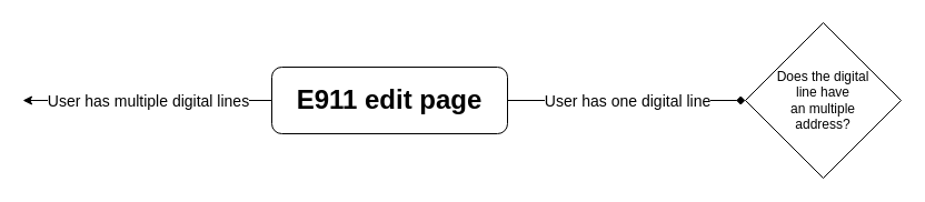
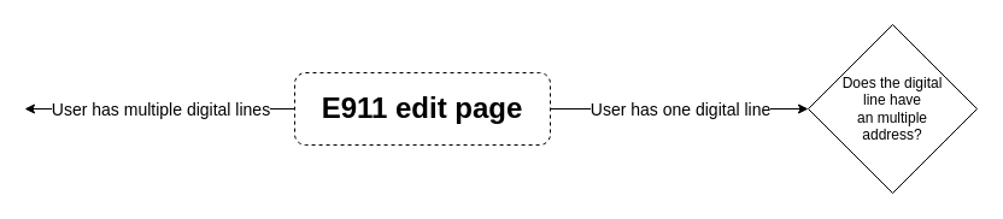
- <mxCell id="2" value="&lt;b&gt;&lt;font style=&quot;font-size: 24px&quot;&gt;E911 edit page&lt;/font&gt;&lt;/b&gt;" style="rounded=1;whiteSpace=wrap;html=1;" vertex="1" parent="1"><mxGeometry x="244" y="60" width="212" height="60" as="geometry" /></mxCell>
+ <mxCell id="2" value="&lt;b&gt;&lt;font style=&quot;font-size: 24px&quot;&gt;E911 edit page&lt;/font&gt;&lt;/b&gt;" style="rounded=1;whiteSpace=wrap;html=1;dashed=1;" vertex="1" parent="1"><mxGeometry x="244" y="60" width="212" height="60" as="geometry" /></mxCell>
- <mxCell id="3" value="" style="endArrow=diamond;html=1;exitX=1;exitY=0.5;exitDx=0;exitDy=0;entryX=0;entryY=0.5;entryDx=0;entryDy=0;" edge="1" parent="1" source="2" target="7"><mxGeometry relative="1" as="geometry"><mxPoint x="300" y="330" as="sourcePoint" /><mxPoint x="690" y="90" as="targetPoint" /></mxGeometry></mxCell>
+ <mxCell id="3" value="" style="endArrow=classic;html=1;exitX=1;exitY=0.5;exitDx=0;exitDy=0;entryX=0;entryY=0.5;entryDx=0;entryDy=0;" edge="1" parent="1" source="2" target="7"><mxGeometry relative="1" as="geometry"><mxPoint x="300" y="330" as="sourcePoint" /><mxPoint x="690" y="90" as="targetPoint" /></mxGeometry></mxCell>
